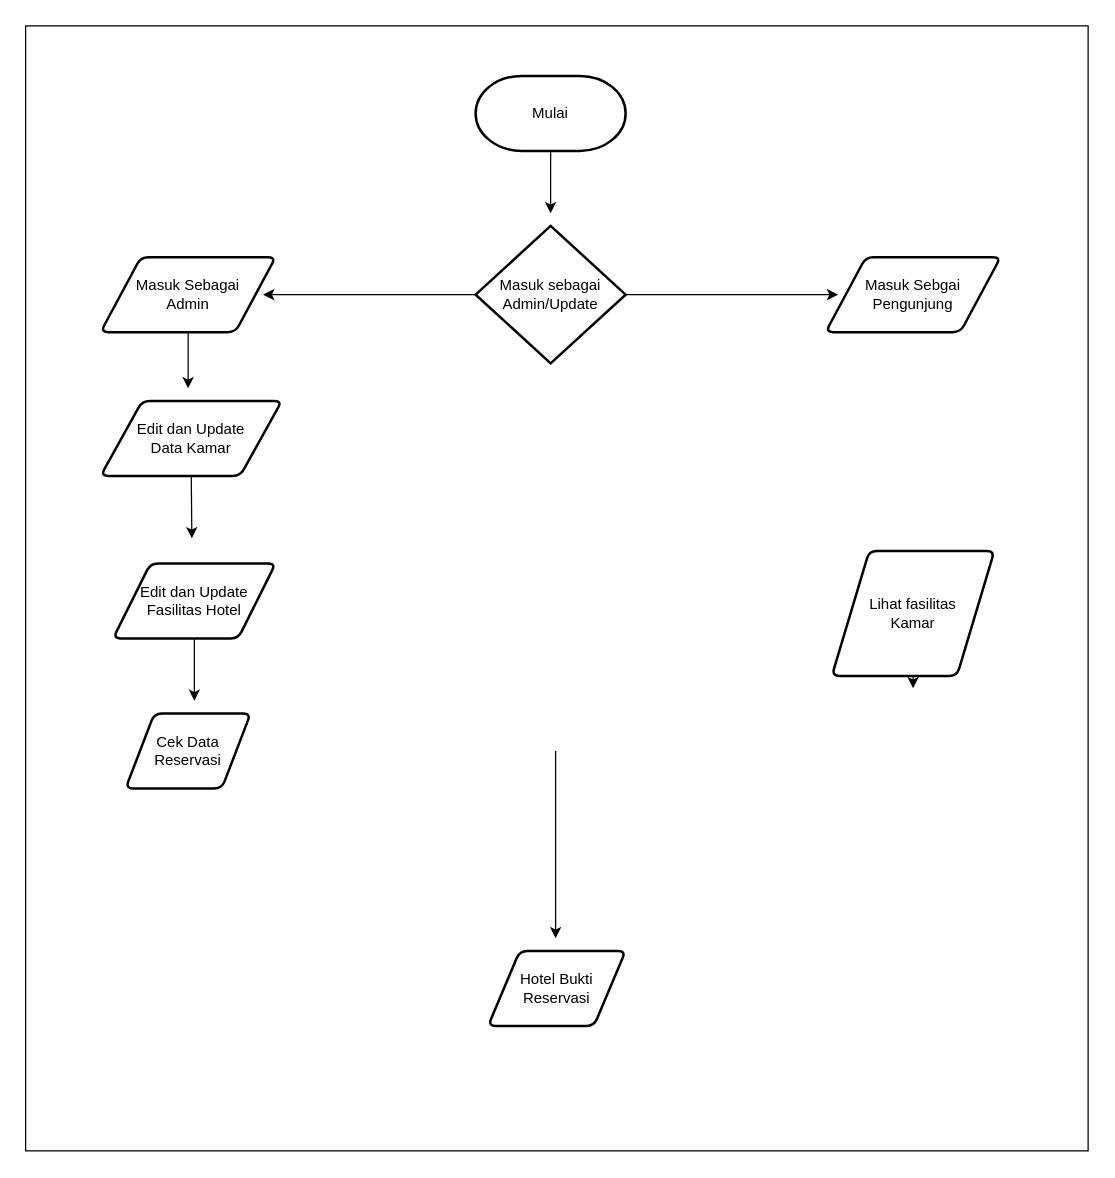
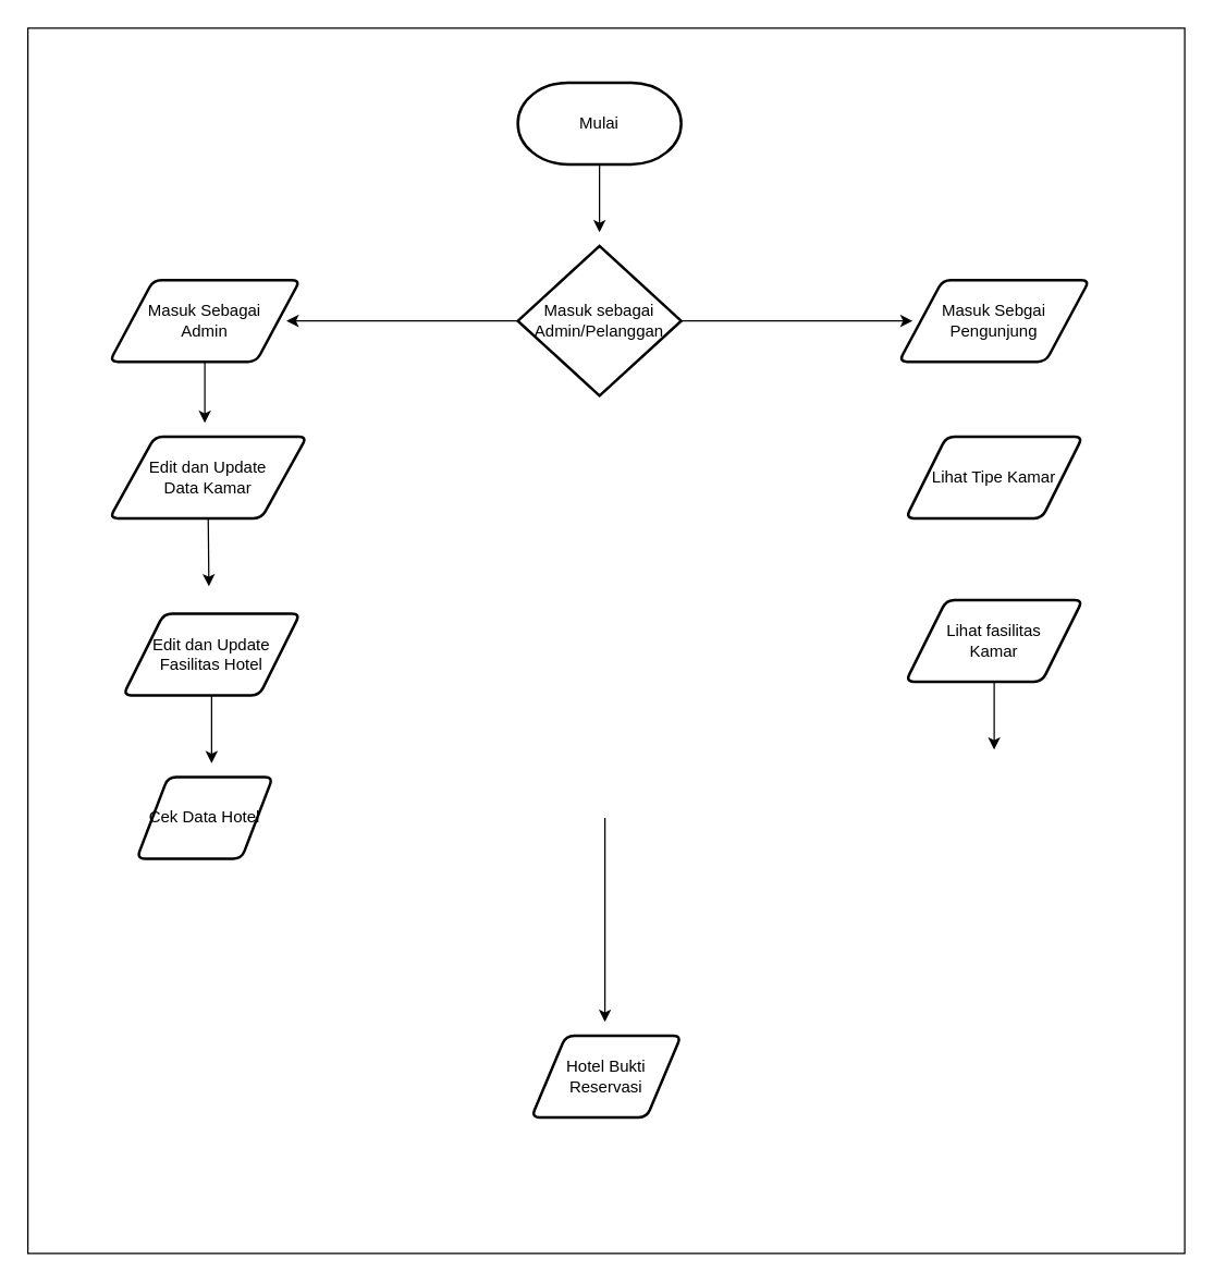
- <mxCell id="4" value="Masuk sebagai Admin/Update" style="strokeWidth=2;html=1;shape=mxgraph.flowchart.decision;whiteSpace=wrap;" parent="1" vertex="1"><mxGeometry x="380" y="180" width="120" height="110" as="geometry" /></mxCell>
+ <mxCell id="4" value="Masuk sebagai Admin/Pelanggan" style="strokeWidth=2;html=1;shape=mxgraph.flowchart.decision;whiteSpace=wrap;" parent="1" vertex="1"><mxGeometry x="380" y="180" width="120" height="110" as="geometry" /></mxCell>
+ <mxCell id="11" value="Lihat Tipe Kamar" style="shape=parallelogram;html=1;strokeWidth=2;perimeter=parallelogramPerimeter;whiteSpace=wrap;rounded=1;arcSize=12;size=0.23;" parent="1" vertex="1"><mxGeometry x="665" y="320" width="130" height="60" as="geometry" /></mxCell>
- <mxCell id="12" value="Lihat fasilitas &lt;br&gt;Kamar" style="shape=parallelogram;html=1;strokeWidth=2;perimeter=parallelogramPerimeter;whiteSpace=wrap;rounded=1;arcSize=12;size=0.23;" parent="1" vertex="1"><mxGeometry x="665" y="440" width="130" height="100" as="geometry" /></mxCell>
+ <mxCell id="12" value="Lihat fasilitas &lt;br&gt;Kamar" style="shape=parallelogram;html=1;strokeWidth=2;perimeter=parallelogramPerimeter;whiteSpace=wrap;rounded=1;arcSize=12;size=0.23;" parent="1" vertex="1"><mxGeometry x="665" y="440" width="130" height="60" as="geometry" /></mxCell>
- <mxCell id="15" value="Cek Data Reservasi" style="shape=parallelogram;html=1;strokeWidth=2;perimeter=parallelogramPerimeter;whiteSpace=wrap;rounded=1;arcSize=12;size=0.23;" parent="1" vertex="1"><mxGeometry x="100" y="570" width="100" height="60" as="geometry" /></mxCell>
+ <mxCell id="15" value="Cek Data Hotel" style="shape=parallelogram;html=1;strokeWidth=2;perimeter=parallelogramPerimeter;whiteSpace=wrap;rounded=1;arcSize=12;size=0.23;" parent="1" vertex="1"><mxGeometry x="100" y="570" width="100" height="60" as="geometry" /></mxCell>
